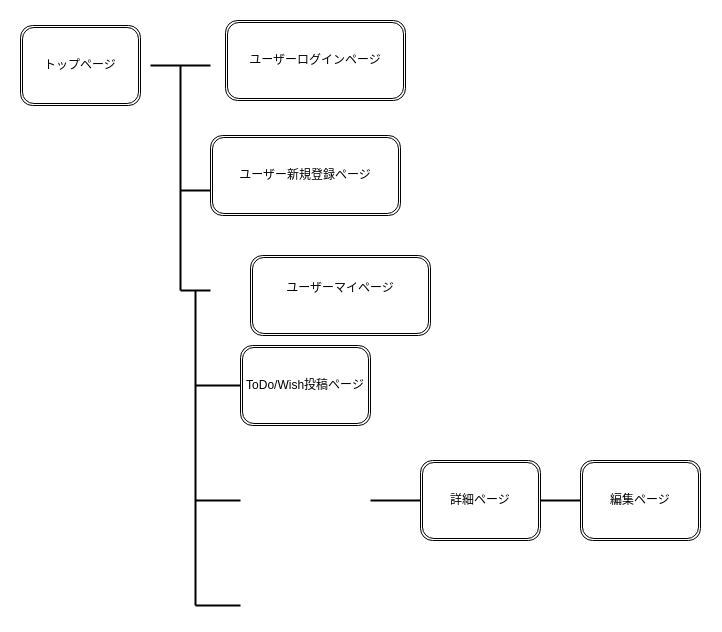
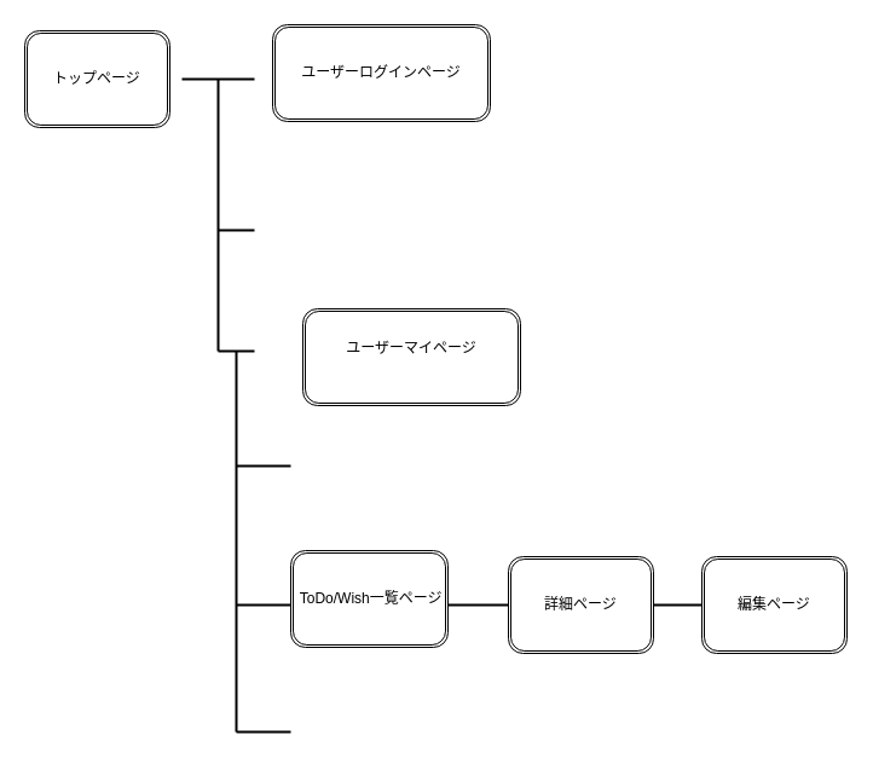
- <mxCell id="4" value="ユーザー新規登録ページ" style="shape=ext;double=1;rounded=1;whiteSpace=wrap;html=1;" vertex="1" parent="1"><mxGeometry x="210" y="135" width="190" height="80" as="geometry" /></mxCell>
- <mxCell id="6" value="ToDo/Wish投稿ページ" style="shape=ext;double=1;rounded=1;whiteSpace=wrap;html=1;" vertex="1" parent="1"><mxGeometry x="240" y="345" width="130" height="80" as="geometry" /></mxCell>
+ <mxCell id="7" value="&amp;nbsp;ToDo/Wish一覧ページ" style="shape=ext;double=1;rounded=1;whiteSpace=wrap;html=1;" vertex="1" parent="1"><mxGeometry x="240" y="455" width="130" height="80" as="geometry" /></mxCell>
